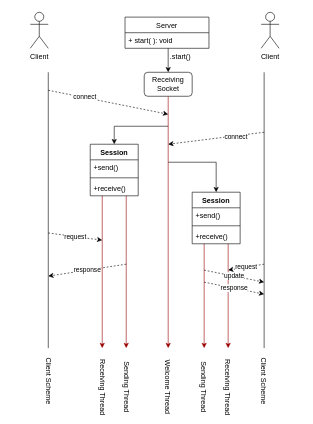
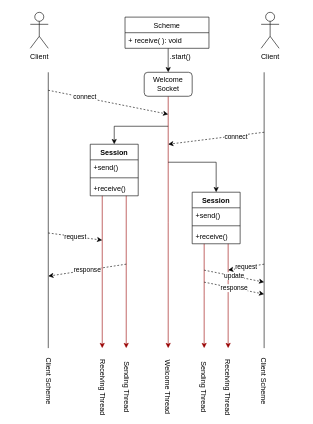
- <mxCell id="10" value="Server" style="swimlane;fontStyle=0;childLayout=stackLayout;horizontal=1;startSize=26;fillColor=none;horizontalStack=0;resizeParent=1;resizeParentMax=0;resizeLast=0;collapsible=1;marginBottom=0;" vertex="1" parent="1"><mxGeometry x="208" y="28" width="140" height="52" as="geometry" /></mxCell>
+ <mxCell id="10" value="Scheme" style="swimlane;fontStyle=0;childLayout=stackLayout;horizontal=1;startSize=26;fillColor=none;horizontalStack=0;resizeParent=1;resizeParentMax=0;resizeLast=0;collapsible=1;marginBottom=0;" vertex="1" parent="1"><mxGeometry x="208" y="28" width="140" height="52" as="geometry" /></mxCell>
- <mxCell id="11" value="+ start( ): void" style="text;strokeColor=none;fillColor=none;align=left;verticalAlign=top;spacingLeft=4;spacingRight=4;overflow=hidden;rotatable=0;points=[[0,0.5],[1,0.5]];portConstraint=eastwest;" vertex="1" parent="10"><mxGeometry y="26" width="140" height="26" as="geometry" /></mxCell>
+ <mxCell id="11" value="+ receive( ): void" style="text;strokeColor=none;fillColor=none;align=left;verticalAlign=top;spacingLeft=4;spacingRight=4;overflow=hidden;rotatable=0;points=[[0,0.5],[1,0.5]];portConstraint=eastwest;" vertex="1" parent="10"><mxGeometry y="26" width="140" height="26" as="geometry" /></mxCell>
- <mxCell id="3" value="Receiving Socket" style="rounded=1;whiteSpace=wrap;html=1;" vertex="1" parent="1"><mxGeometry x="240" y="120" width="80" height="40" as="geometry" /></mxCell>
+ <mxCell id="3" value="Welcome Socket" style="rounded=1;whiteSpace=wrap;html=1;" vertex="1" parent="1"><mxGeometry x="240" y="120" width="80" height="40" as="geometry" /></mxCell>
